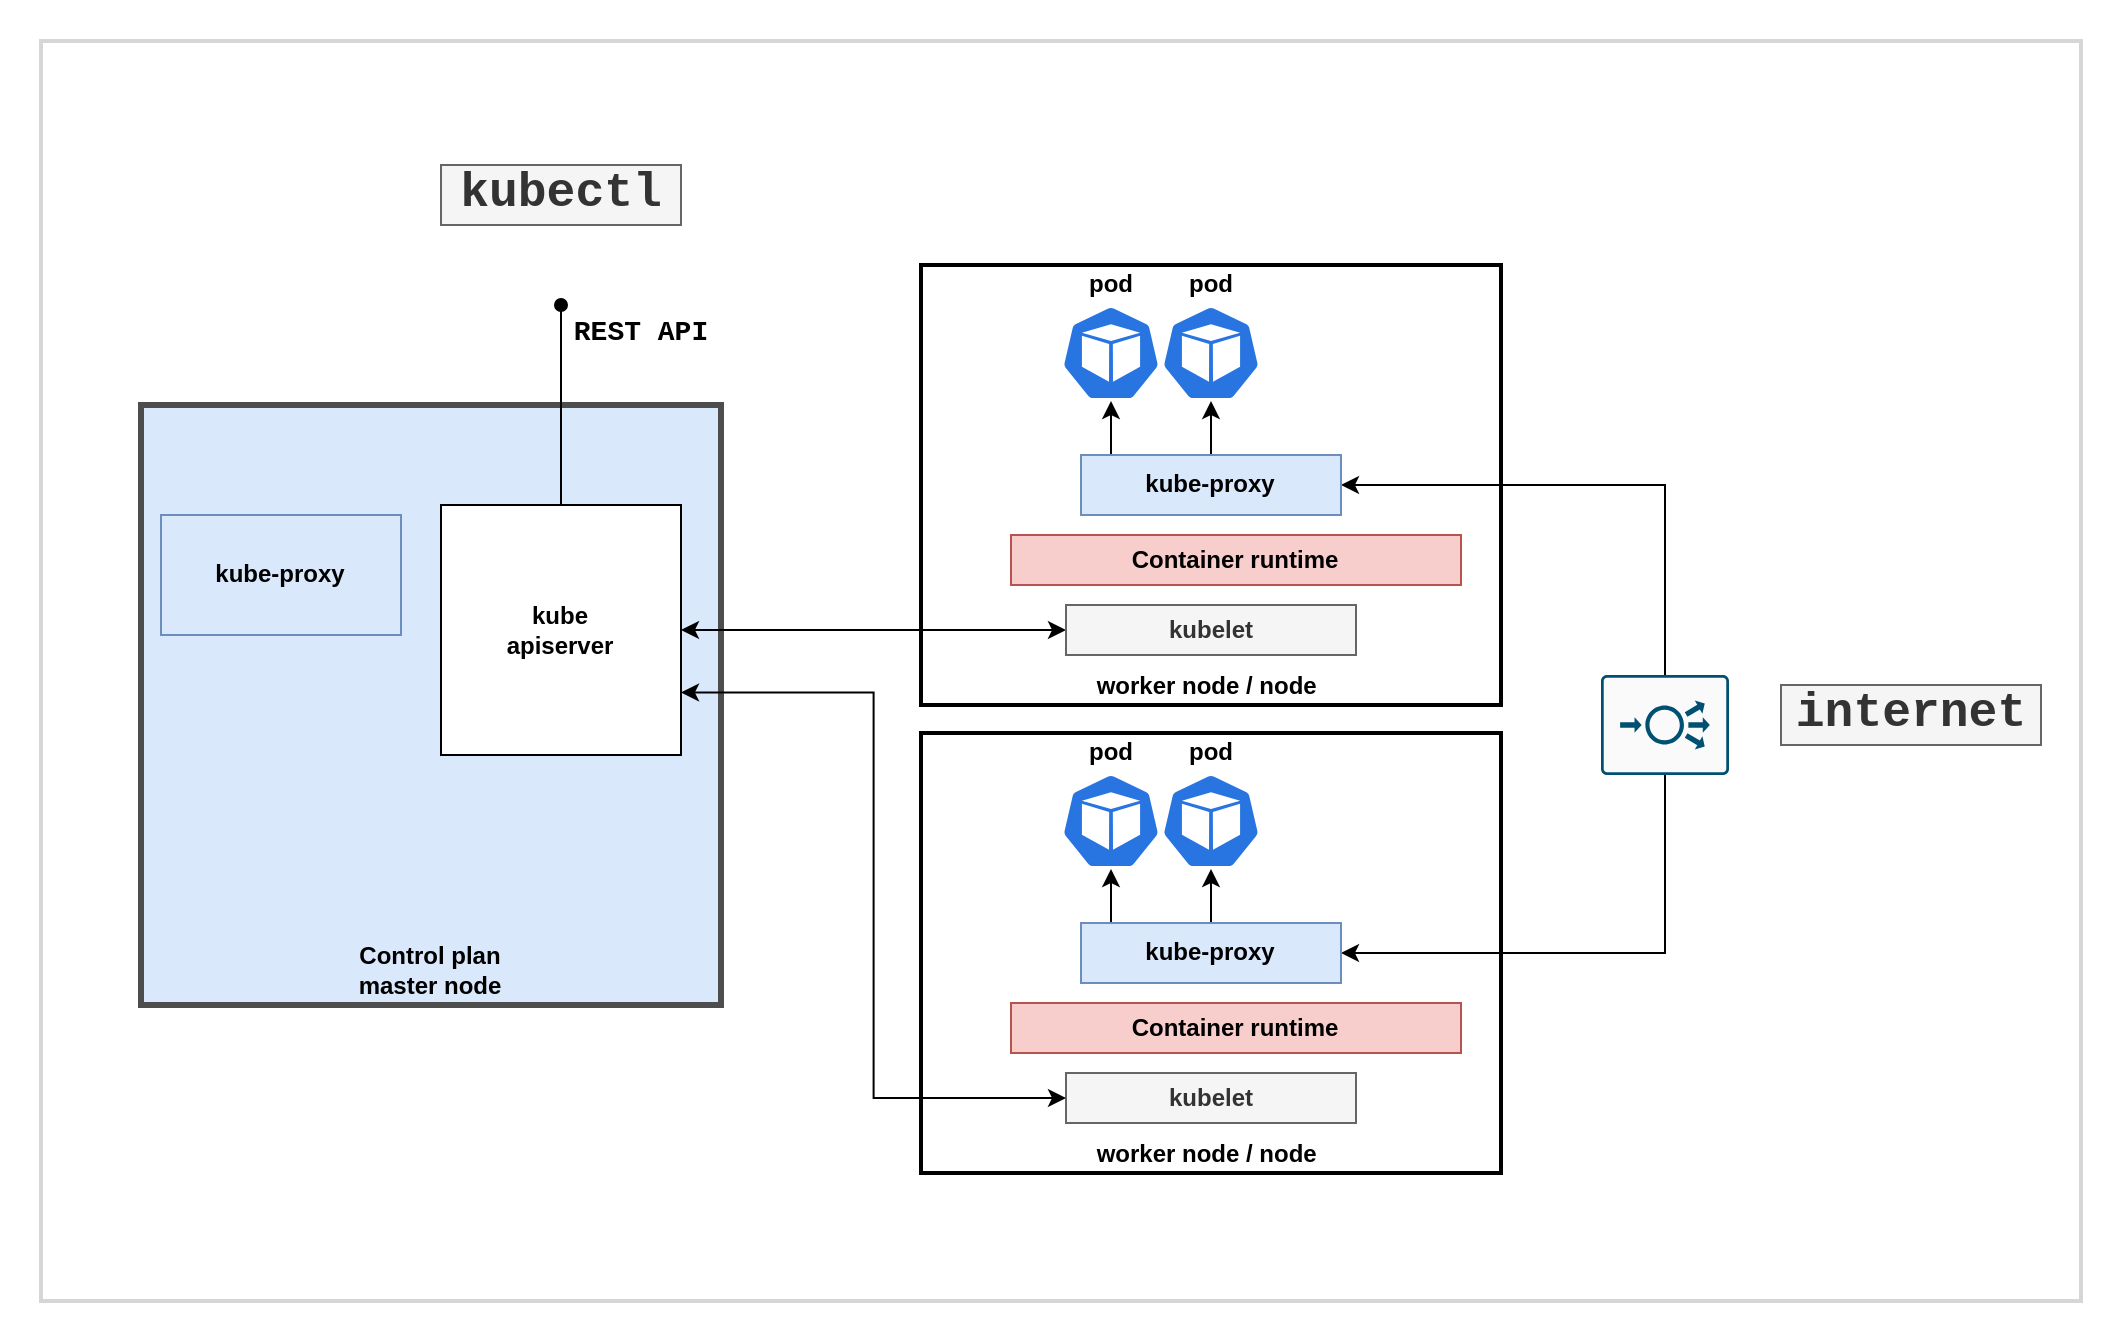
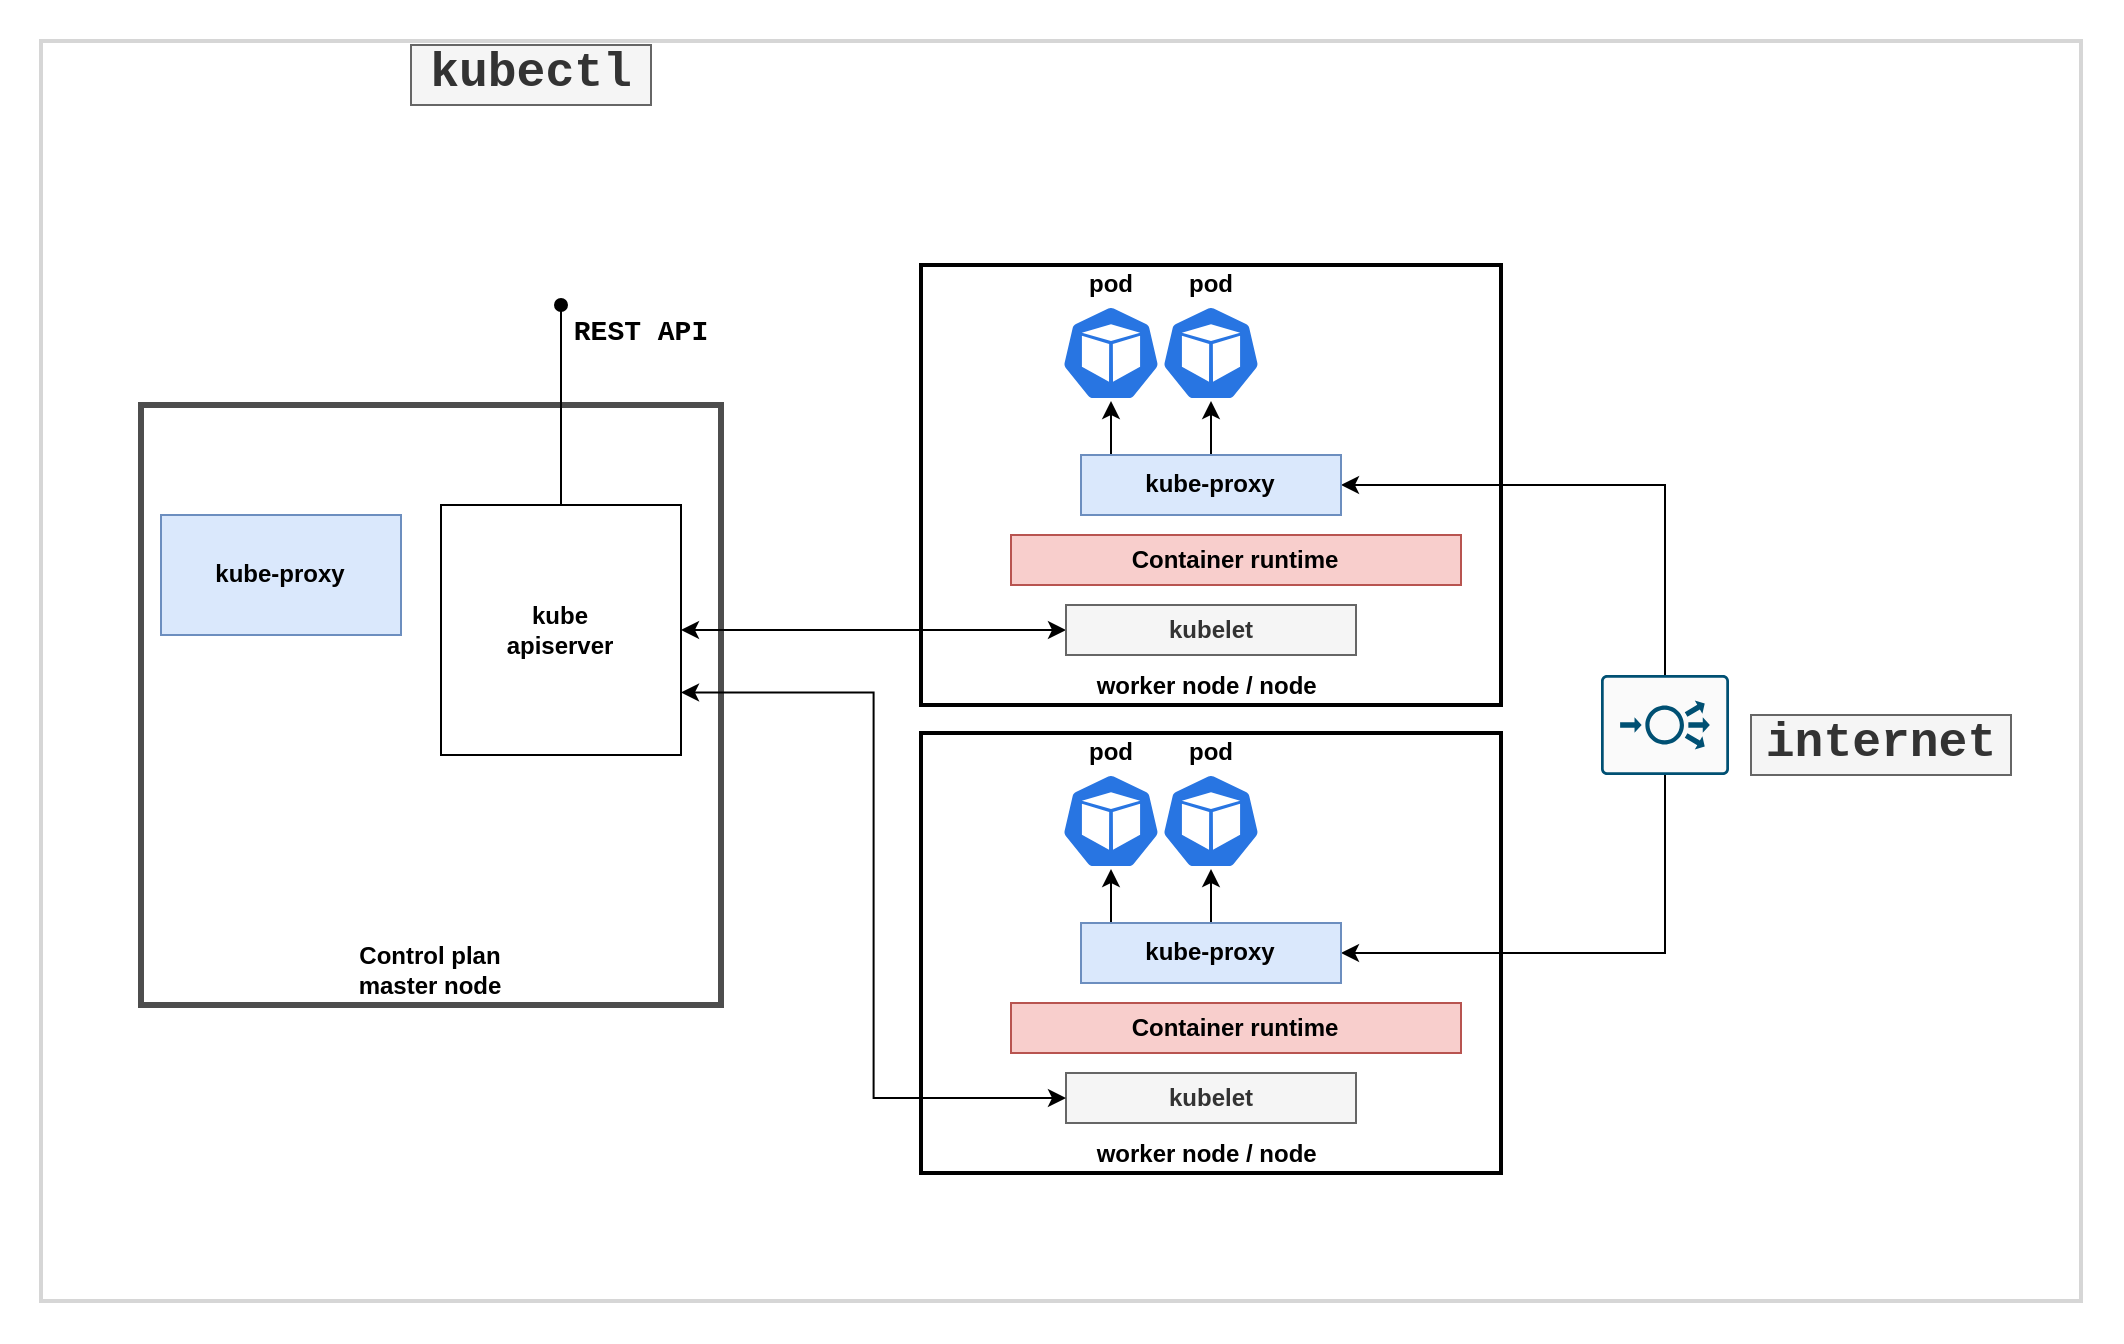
- <mxCell id="7" value="kubectl" style="text;html=1;resizable=0;autosize=1;align=center;verticalAlign=middle;points=[];fillColor=#f5f5f5;strokeColor=#666666;rounded=0;fontStyle=1;fontSize=24;fontFamily=Courier New;fontColor=#333333;" vertex="1" parent="1"><mxGeometry x="220" y="82" width="120" height="30" as="geometry" /></mxCell>
+ <mxCell id="7" value="kubectl" style="text;html=1;resizable=0;autosize=1;align=center;verticalAlign=middle;points=[];fillColor=#f5f5f5;strokeColor=#666666;rounded=0;fontStyle=1;fontSize=24;fontFamily=Courier New;fontColor=#333333;" vertex="1" parent="1"><mxGeometry x="205" y="22" width="120" height="30" as="geometry" /></mxCell>
- <mxCell id="4" value="Control plan&lt;br&gt;master node" style="whiteSpace=wrap;html=1;fontStyle=1;verticalAlign=bottom;strokeWidth=3;strokeColor=#4D4D4D;fillColor=#dae8fc;" vertex="1" parent="1"><mxGeometry x="70" y="202" width="290" height="300" as="geometry" /></mxCell>
+ <mxCell id="4" value="Control plan&lt;br&gt;master node" style="whiteSpace=wrap;html=1;fontStyle=1;verticalAlign=bottom;strokeWidth=3;strokeColor=#4D4D4D;" vertex="1" parent="1"><mxGeometry x="70" y="202" width="290" height="300" as="geometry" /></mxCell>
- <mxCell id="14" value="internet" style="text;html=1;resizable=0;autosize=1;align=center;verticalAlign=middle;points=[];fillColor=#f5f5f5;strokeColor=#666666;rounded=0;fontStyle=1;fontSize=24;fontFamily=Courier New;fontColor=#333333;" vertex="1" parent="1"><mxGeometry x="890" y="342" width="130" height="30" as="geometry" /></mxCell>
+ <mxCell id="14" value="internet" style="text;html=1;resizable=0;autosize=1;align=center;verticalAlign=middle;points=[];fillColor=#f5f5f5;strokeColor=#666666;rounded=0;fontStyle=1;fontSize=24;fontFamily=Courier New;fontColor=#333333;" vertex="1" parent="1"><mxGeometry x="875" y="357" width="130" height="30" as="geometry" /></mxCell>
